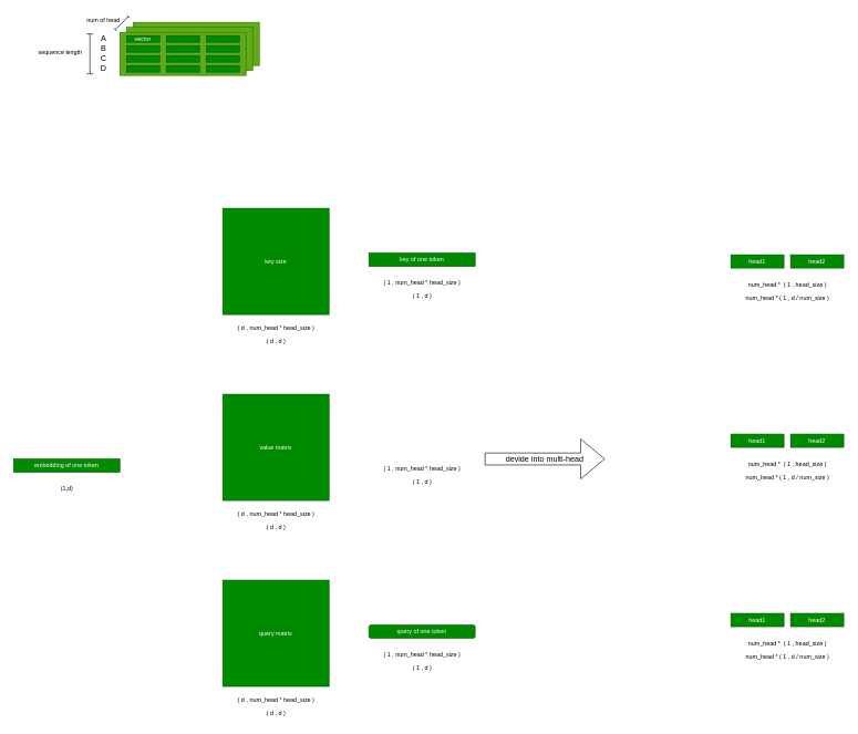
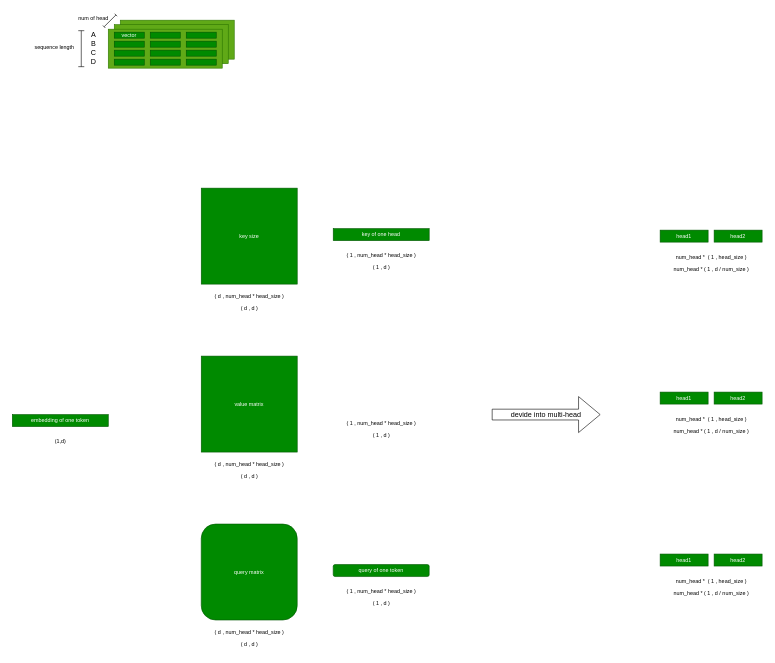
- <mxCell id="48" value="key of one token" style="rounded=0;whiteSpace=wrap;html=1;fillColor=#008a00;fontColor=#ffffff;strokeColor=#005700;fontSize=9;" parent="47" vertex="1"><mxGeometry width="160" height="20" as="geometry" /></mxCell>
+ <mxCell id="48" value="key of one head" style="rounded=0;whiteSpace=wrap;html=1;fillColor=#008a00;fontColor=#ffffff;strokeColor=#005700;fontSize=9;" parent="47" vertex="1"><mxGeometry width="160" height="20" as="geometry" /></mxCell>
- <mxCell id="51" value="devide into multi-head" style="shape=singleArrow;whiteSpace=wrap;html=1;" parent="1" vertex="1"><mxGeometry x="730" y="660.5" width="180" height="60" as="geometry" /></mxCell>
+ <mxCell id="51" value="devide into multi-head" style="shape=singleArrow;whiteSpace=wrap;html=1;" parent="1" vertex="1"><mxGeometry x="820" y="660.5" width="180" height="60" as="geometry" /></mxCell>
- <mxCell id="26" value="query matrix" style="rounded=0;whiteSpace=wrap;html=1;fillColor=#008a00;fontColor=#ffffff;strokeColor=#005700;fontSize=9;" parent="25" vertex="1"><mxGeometry x="15" width="160" height="160" as="geometry" /></mxCell>
+ <mxCell id="26" value="query matrix" style="whiteSpace=wrap;html=1;fillColor=#008a00;fontColor=#ffffff;strokeColor=#005700;fontSize=9;rounded=1;" parent="25" vertex="1"><mxGeometry x="15" width="160" height="160" as="geometry" /></mxCell>
